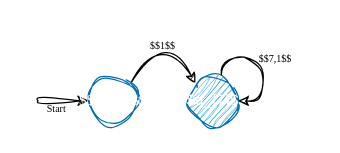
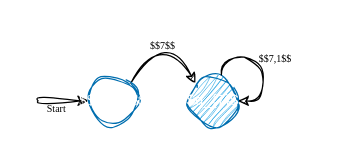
- <mxCell id="4" value="&lt;font face=&quot;Comic Sans MS&quot;&gt;&lt;span style=&quot;font-size: 8px;&quot;&gt;$$1$$&lt;/span&gt;&lt;/font&gt;" style="text;strokeColor=none;align=center;fillColor=none;html=1;verticalAlign=middle;whiteSpace=wrap;rounded=0;sketch=1;curveFitting=1;jiggle=2;" vertex="1" parent="1"><mxGeometry x="100" y="20" width="60" height="30" as="geometry" /></mxCell>
+ <mxCell id="4" value="&lt;font face=&quot;Comic Sans MS&quot;&gt;&lt;span style=&quot;font-size: 8px;&quot;&gt;$$7$$&lt;/span&gt;&lt;/font&gt;" style="text;strokeColor=none;align=center;fillColor=none;html=1;verticalAlign=middle;whiteSpace=wrap;rounded=0;sketch=1;curveFitting=1;jiggle=2;" vertex="1" parent="1"><mxGeometry x="100" y="20" width="60" height="30" as="geometry" /></mxCell>
